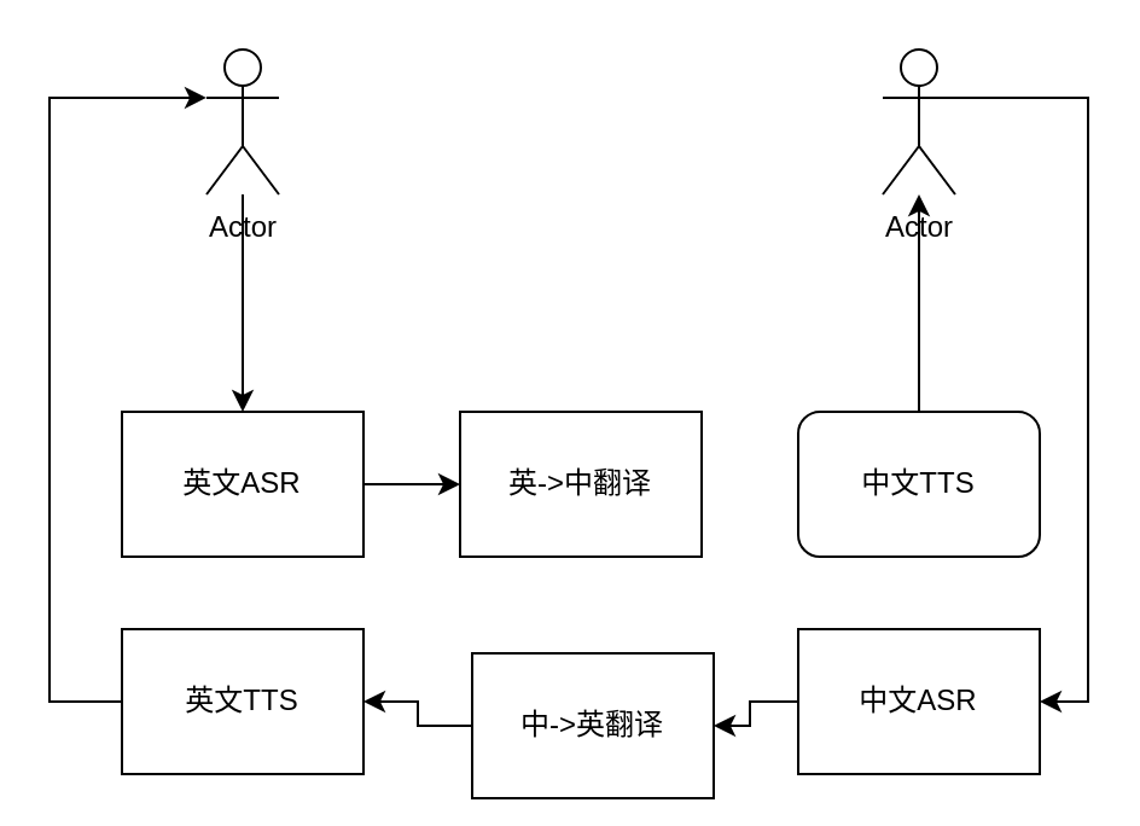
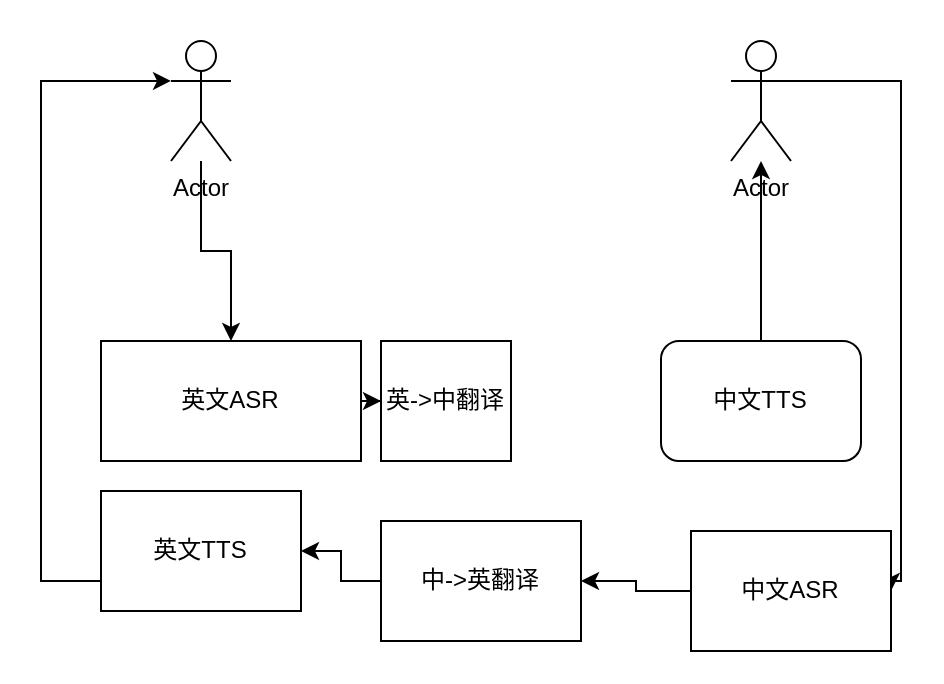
- <mxCell id="5" value="英文ASR" style="rounded=0;whiteSpace=wrap;html=1;" parent="1" vertex="1"><mxGeometry x="50" y="170" width="100" height="60" as="geometry" /></mxCell>
+ <mxCell id="5" value="英文ASR" style="rounded=0;whiteSpace=wrap;html=1;" parent="1" vertex="1"><mxGeometry x="50" y="170" width="130" height="60" as="geometry" /></mxCell>
- <mxCell id="6" value="英-&amp;gt;中翻译" style="rounded=0;whiteSpace=wrap;html=1;" parent="1" vertex="1"><mxGeometry x="190" y="170" width="100" height="60" as="geometry" /></mxCell>
+ <mxCell id="6" value="英-&amp;gt;中翻译" style="rounded=0;whiteSpace=wrap;html=1;" parent="1" vertex="1"><mxGeometry x="190" y="170" width="65" height="60" as="geometry" /></mxCell>
- <mxCell id="12" value="英文TTS" style="rounded=0;whiteSpace=wrap;html=1;" parent="1" vertex="1"><mxGeometry x="50" y="260" width="100" height="60" as="geometry" /></mxCell>
+ <mxCell id="12" value="英文TTS" style="rounded=0;whiteSpace=wrap;html=1;" parent="1" vertex="1"><mxGeometry x="50" y="245" width="100" height="60" as="geometry" /></mxCell>
- <mxCell id="16" value="中文ASR" style="rounded=0;whiteSpace=wrap;html=1;" parent="1" vertex="1"><mxGeometry x="330" y="260" width="100" height="60" as="geometry" /></mxCell>
+ <mxCell id="16" value="中文ASR" style="rounded=0;whiteSpace=wrap;html=1;" parent="1" vertex="1"><mxGeometry x="345" y="265" width="100" height="60" as="geometry" /></mxCell>
- <mxCell id="14" value="中-&amp;gt;英翻译" style="rounded=0;whiteSpace=wrap;html=1;" parent="1" vertex="1"><mxGeometry x="195" y="270" width="100" height="60" as="geometry" /></mxCell>
+ <mxCell id="14" value="中-&amp;gt;英翻译" style="rounded=0;whiteSpace=wrap;html=1;" parent="1" vertex="1"><mxGeometry x="190" y="260" width="100" height="60" as="geometry" /></mxCell>
